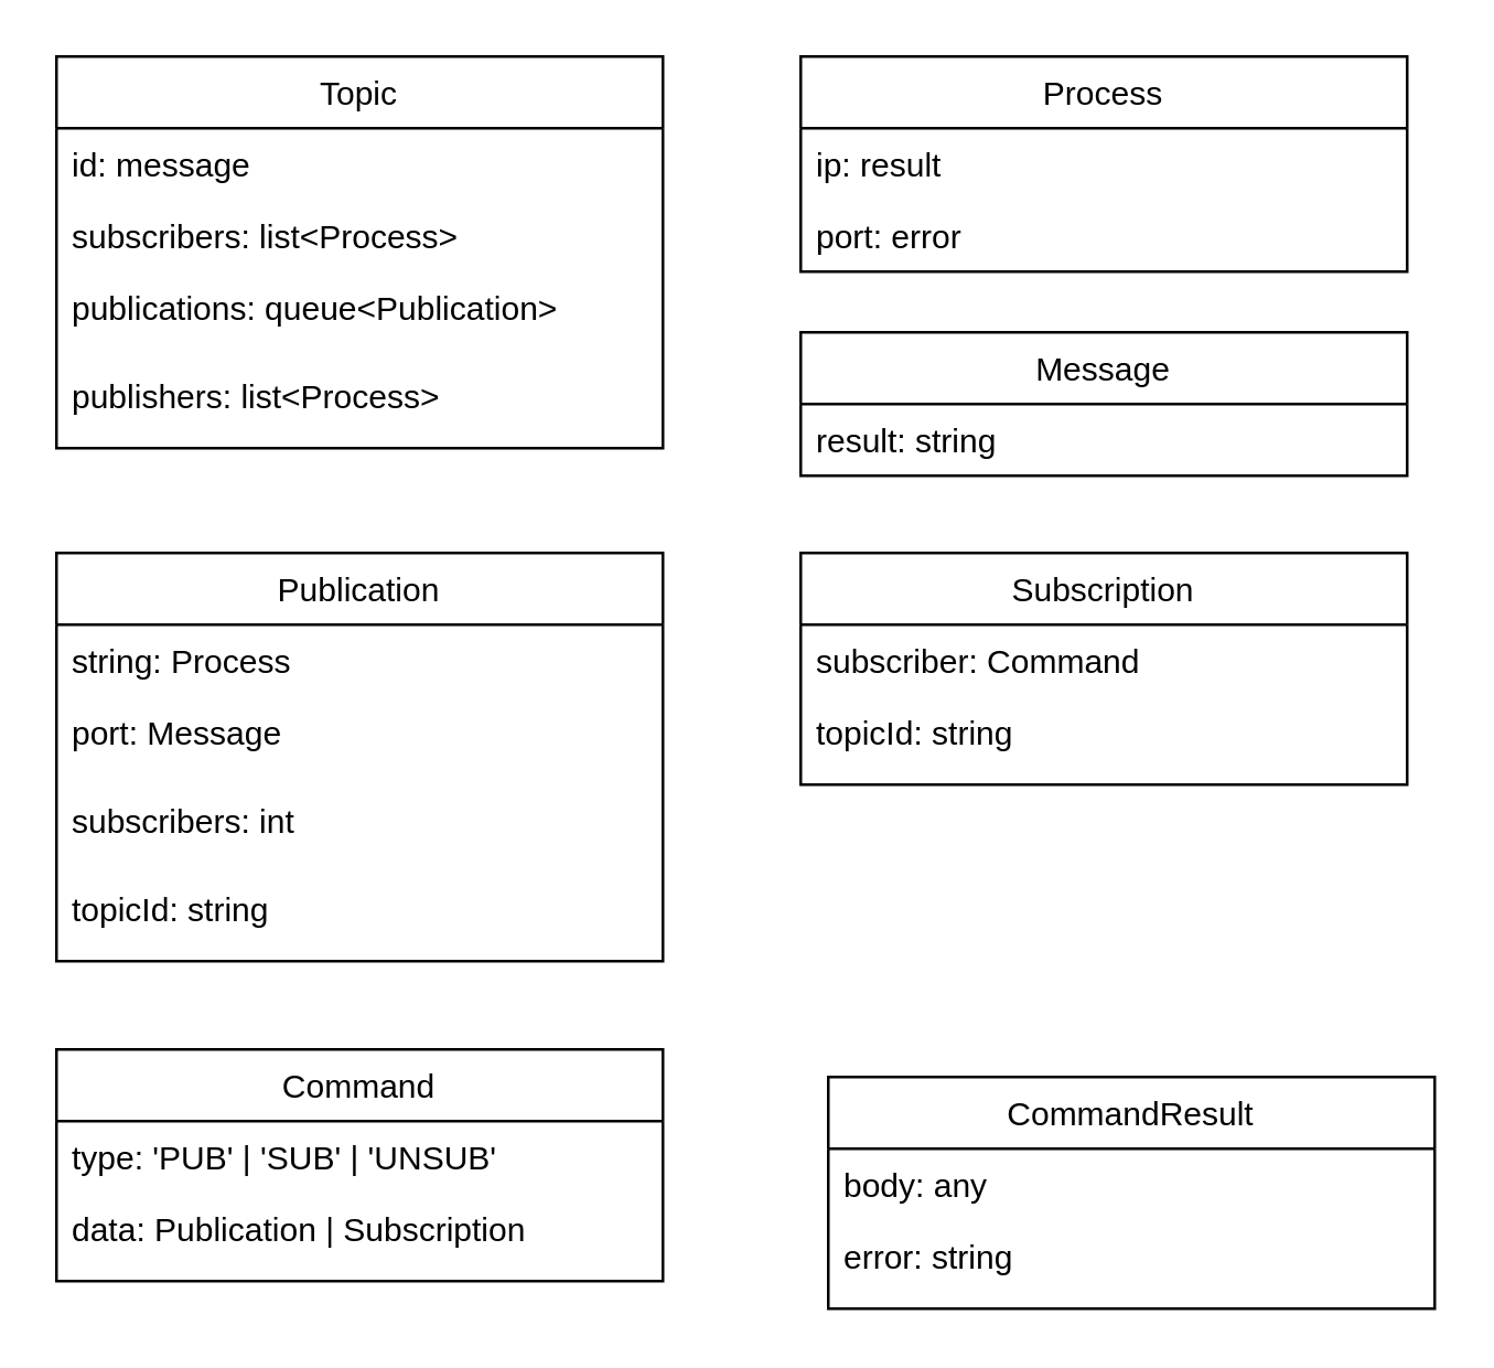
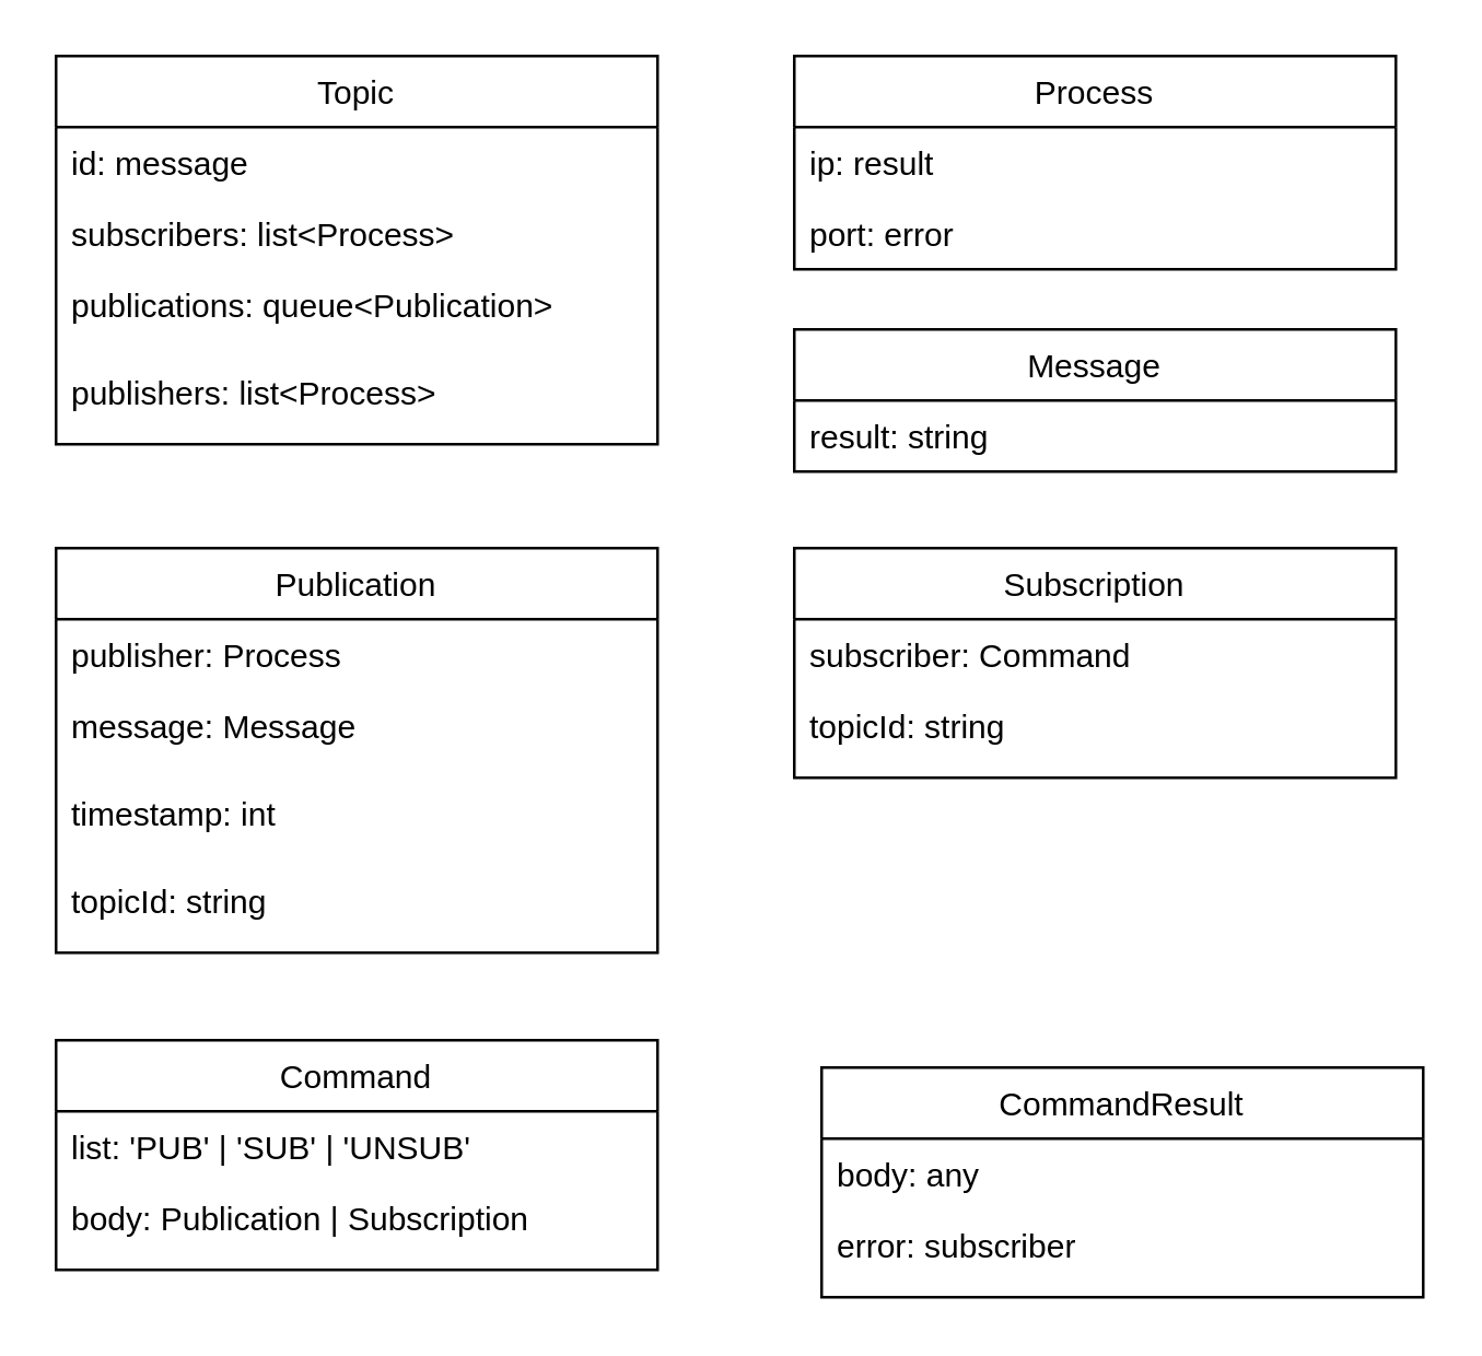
- <mxCell id="11" value="string: Process" style="text;strokeColor=none;fillColor=none;align=left;verticalAlign=top;spacingLeft=4;spacingRight=4;overflow=hidden;rotatable=0;points=[[0,0.5],[1,0.5]];portConstraint=eastwest;" parent="10" vertex="1"><mxGeometry y="26" width="220" height="26" as="geometry" /></mxCell>
+ <mxCell id="11" value="publisher: Process" style="text;strokeColor=none;fillColor=none;align=left;verticalAlign=top;spacingLeft=4;spacingRight=4;overflow=hidden;rotatable=0;points=[[0,0.5],[1,0.5]];portConstraint=eastwest;" parent="10" vertex="1"><mxGeometry y="26" width="220" height="26" as="geometry" /></mxCell>
- <mxCell id="12" value="port: Message" style="text;strokeColor=none;fillColor=none;align=left;verticalAlign=top;spacingLeft=4;spacingRight=4;overflow=hidden;rotatable=0;points=[[0,0.5],[1,0.5]];portConstraint=eastwest;" parent="10" vertex="1"><mxGeometry y="52" width="220" height="32" as="geometry" /></mxCell>
+ <mxCell id="12" value="message: Message" style="text;strokeColor=none;fillColor=none;align=left;verticalAlign=top;spacingLeft=4;spacingRight=4;overflow=hidden;rotatable=0;points=[[0,0.5],[1,0.5]];portConstraint=eastwest;" parent="10" vertex="1"><mxGeometry y="52" width="220" height="32" as="geometry" /></mxCell>
- <mxCell id="13" value="subscribers: int" style="text;strokeColor=none;fillColor=none;align=left;verticalAlign=top;spacingLeft=4;spacingRight=4;overflow=hidden;rotatable=0;points=[[0,0.5],[1,0.5]];portConstraint=eastwest;" parent="10" vertex="1"><mxGeometry y="84" width="220" height="32" as="geometry" /></mxCell>
+ <mxCell id="13" value="timestamp: int" style="text;strokeColor=none;fillColor=none;align=left;verticalAlign=top;spacingLeft=4;spacingRight=4;overflow=hidden;rotatable=0;points=[[0,0.5],[1,0.5]];portConstraint=eastwest;" parent="10" vertex="1"><mxGeometry y="84" width="220" height="32" as="geometry" /></mxCell>
- <mxCell id="21" value="type: 'PUB' | 'SUB' | 'UNSUB' " style="text;strokeColor=none;fillColor=none;align=left;verticalAlign=top;spacingLeft=4;spacingRight=4;overflow=hidden;rotatable=0;points=[[0,0.5],[1,0.5]];portConstraint=eastwest;" vertex="1" parent="20"><mxGeometry y="26" width="220" height="26" as="geometry" /></mxCell>
+ <mxCell id="21" value="list: 'PUB' | 'SUB' | 'UNSUB' " style="text;strokeColor=none;fillColor=none;align=left;verticalAlign=top;spacingLeft=4;spacingRight=4;overflow=hidden;rotatable=0;points=[[0,0.5],[1,0.5]];portConstraint=eastwest;" vertex="1" parent="20"><mxGeometry y="26" width="220" height="26" as="geometry" /></mxCell>
- <mxCell id="22" value="data: Publication | Subscription" style="text;strokeColor=none;fillColor=none;align=left;verticalAlign=top;spacingLeft=4;spacingRight=4;overflow=hidden;rotatable=0;points=[[0,0.5],[1,0.5]];portConstraint=eastwest;" vertex="1" parent="20"><mxGeometry y="52" width="220" height="32" as="geometry" /></mxCell>
+ <mxCell id="22" value="body: Publication | Subscription" style="text;strokeColor=none;fillColor=none;align=left;verticalAlign=top;spacingLeft=4;spacingRight=4;overflow=hidden;rotatable=0;points=[[0,0.5],[1,0.5]];portConstraint=eastwest;" vertex="1" parent="20"><mxGeometry y="52" width="220" height="32" as="geometry" /></mxCell>
- <mxCell id="25" value="error: string" style="text;strokeColor=none;fillColor=none;align=left;verticalAlign=top;spacingLeft=4;spacingRight=4;overflow=hidden;rotatable=0;points=[[0,0.5],[1,0.5]];portConstraint=eastwest;" vertex="1" parent="23"><mxGeometry y="52" width="220" height="32" as="geometry" /></mxCell>
+ <mxCell id="25" value="error: subscriber" style="text;strokeColor=none;fillColor=none;align=left;verticalAlign=top;spacingLeft=4;spacingRight=4;overflow=hidden;rotatable=0;points=[[0,0.5],[1,0.5]];portConstraint=eastwest;" vertex="1" parent="23"><mxGeometry y="52" width="220" height="32" as="geometry" /></mxCell>
